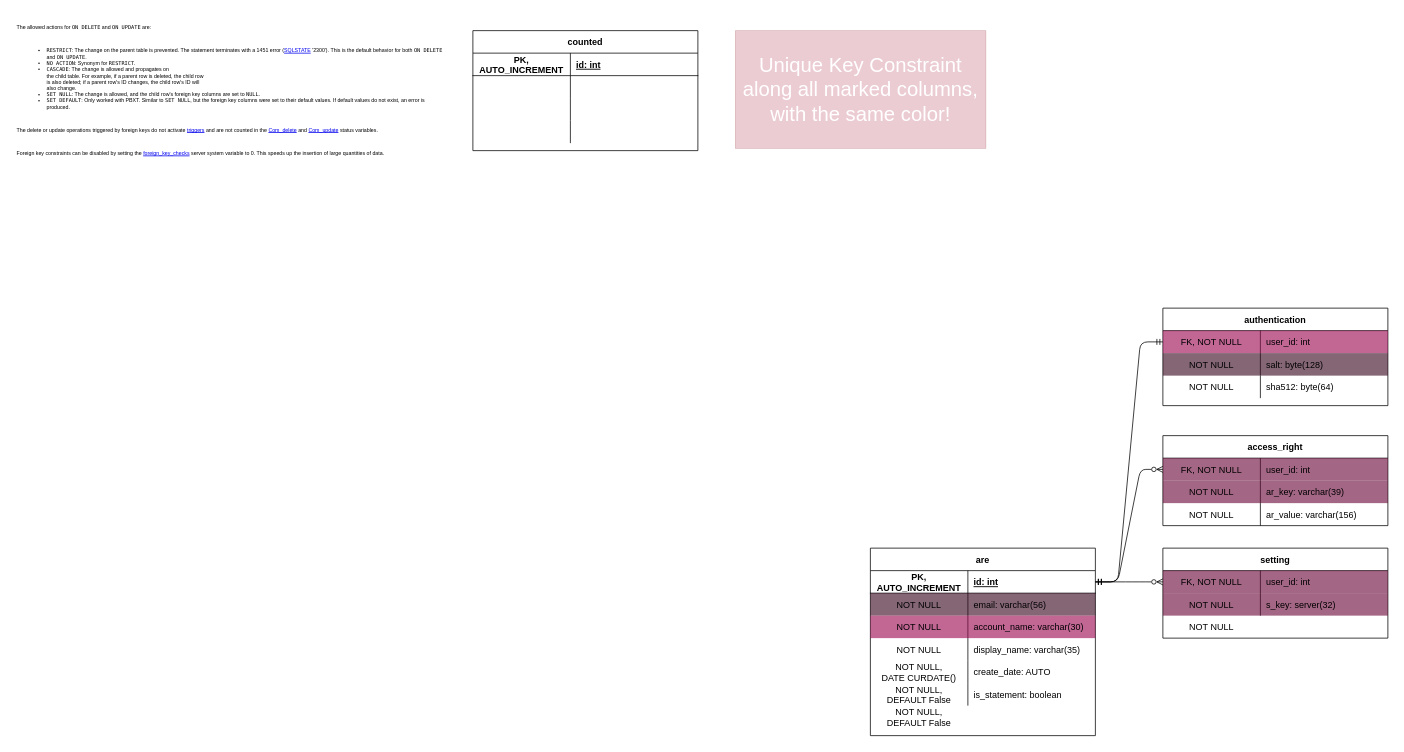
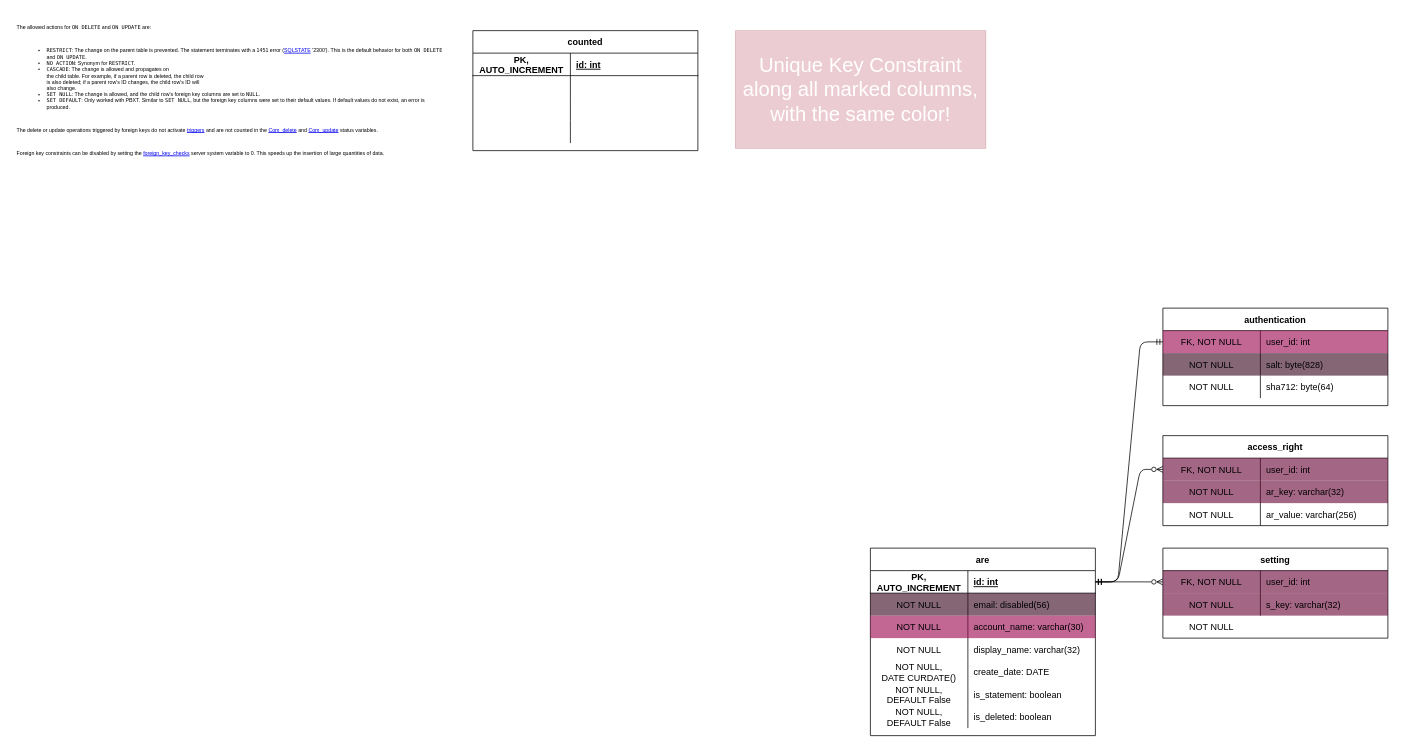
- <mxCell id="43" value="salt: byte(128)" style="shape=partialRectangle;connectable=0;top=0;left=0;bottom=0;right=0;align=left;spacingLeft=6;overflow=hidden;fillColor=#33001A;fillOpacity=60;" parent="41" vertex="1"><mxGeometry x="130" width="170" height="30" as="geometry" /></mxCell>
+ <mxCell id="43" value="salt: byte(828)" style="shape=partialRectangle;connectable=0;top=0;left=0;bottom=0;right=0;align=left;spacingLeft=6;overflow=hidden;fillColor=#33001A;fillOpacity=60;" parent="41" vertex="1"><mxGeometry x="130" width="170" height="30" as="geometry" /></mxCell>
- <mxCell id="46" value="sha512: byte(64)" style="shape=partialRectangle;connectable=0;fillColor=none;top=0;left=0;bottom=0;right=0;align=left;spacingLeft=6;overflow=hidden;" parent="44" vertex="1"><mxGeometry x="130" width="170" height="30" as="geometry" /></mxCell>
+ <mxCell id="46" value="sha712: byte(64)" style="shape=partialRectangle;connectable=0;fillColor=none;top=0;left=0;bottom=0;right=0;align=left;spacingLeft=6;overflow=hidden;" parent="44" vertex="1"><mxGeometry x="130" width="170" height="30" as="geometry" /></mxCell>
- <mxCell id="64" value="ar_key: varchar(39)" style="shape=partialRectangle;connectable=0;top=0;left=0;bottom=0;right=0;align=left;spacingLeft=6;overflow=hidden;fillOpacity=60;fillColor=#660033;" parent="62" vertex="1"><mxGeometry x="130" width="170" height="30" as="geometry" /></mxCell>
+ <mxCell id="64" value="ar_key: varchar(32)" style="shape=partialRectangle;connectable=0;top=0;left=0;bottom=0;right=0;align=left;spacingLeft=6;overflow=hidden;fillOpacity=60;fillColor=#660033;" parent="62" vertex="1"><mxGeometry x="130" width="170" height="30" as="geometry" /></mxCell>
- <mxCell id="67" value="ar_value: varchar(156)" style="shape=partialRectangle;connectable=0;fillColor=none;top=0;left=0;bottom=0;right=0;align=left;spacingLeft=6;overflow=hidden;" parent="65" vertex="1"><mxGeometry x="130" width="170" height="30" as="geometry" /></mxCell>
+ <mxCell id="67" value="ar_value: varchar(256)" style="shape=partialRectangle;connectable=0;fillColor=none;top=0;left=0;bottom=0;right=0;align=left;spacingLeft=6;overflow=hidden;" parent="65" vertex="1"><mxGeometry x="130" width="170" height="30" as="geometry" /></mxCell>
- <mxCell id="21" value="email: varchar(56)" style="shape=partialRectangle;connectable=0;top=0;left=0;bottom=0;right=0;align=left;spacingLeft=6;overflow=hidden;fillColor=#33001A;fillOpacity=60;" parent="19" vertex="1"><mxGeometry x="130" width="170" height="30" as="geometry" /></mxCell>
+ <mxCell id="21" value="email: disabled(56)" style="shape=partialRectangle;connectable=0;top=0;left=0;bottom=0;right=0;align=left;spacingLeft=6;overflow=hidden;fillColor=#33001A;fillOpacity=60;" parent="19" vertex="1"><mxGeometry x="130" width="170" height="30" as="geometry" /></mxCell>
- <mxCell id="55" value="s_key: server(32)" style="shape=partialRectangle;connectable=0;top=0;left=0;bottom=0;right=0;align=left;spacingLeft=6;overflow=hidden;fillOpacity=60;fillColor=#660033;" parent="53" vertex="1"><mxGeometry x="130" width="170" height="30" as="geometry" /></mxCell>
+ <mxCell id="55" value="s_key: varchar(32)" style="shape=partialRectangle;connectable=0;top=0;left=0;bottom=0;right=0;align=left;spacingLeft=6;overflow=hidden;fillOpacity=60;fillColor=#660033;" parent="53" vertex="1"><mxGeometry x="130" width="170" height="30" as="geometry" /></mxCell>
- <mxCell id="27" value="display_name: varchar(35)" style="shape=partialRectangle;connectable=0;fillColor=none;top=0;left=0;bottom=0;right=0;align=left;spacingLeft=6;overflow=hidden;" parent="25" vertex="1"><mxGeometry x="130" width="170" height="30" as="geometry" /></mxCell>
+ <mxCell id="27" value="display_name: varchar(32)" style="shape=partialRectangle;connectable=0;fillColor=none;top=0;left=0;bottom=0;right=0;align=left;spacingLeft=6;overflow=hidden;" parent="25" vertex="1"><mxGeometry x="130" width="170" height="30" as="geometry" /></mxCell>
- <mxCell id="30" value="create_date: AUTO" style="shape=partialRectangle;connectable=0;fillColor=none;top=0;left=0;bottom=0;right=0;align=left;spacingLeft=6;overflow=hidden;" parent="28" vertex="1"><mxGeometry x="130" width="170" height="30" as="geometry" /></mxCell>
+ <mxCell id="30" value="create_date: DATE" style="shape=partialRectangle;connectable=0;fillColor=none;top=0;left=0;bottom=0;right=0;align=left;spacingLeft=6;overflow=hidden;" parent="28" vertex="1"><mxGeometry x="130" width="170" height="30" as="geometry" /></mxCell>
+ <mxCell id="36" value="is_deleted: boolean" style="shape=partialRectangle;connectable=0;fillColor=none;top=0;left=0;bottom=0;right=0;align=left;spacingLeft=6;overflow=hidden;" parent="34" vertex="1"><mxGeometry x="130" width="170" height="30" as="geometry" /></mxCell>
